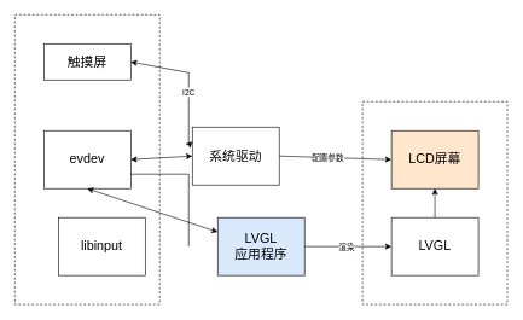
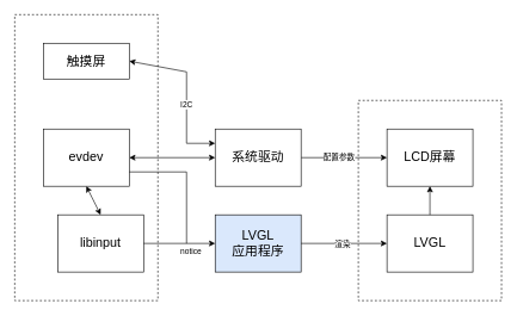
- <mxCell id="14" value="&lt;span style=&quot;font-size: 18px;&quot;&gt;系统驱动&lt;/span&gt;" style="rounded=0;whiteSpace=wrap;html=1;" vertex="1" parent="1"><mxGeometry x="265" y="175" width="120" height="80" as="geometry" /></mxCell>
+ <mxCell id="14" value="&lt;span style=&quot;font-size: 18px;&quot;&gt;系统驱动&lt;/span&gt;" style="rounded=0;whiteSpace=wrap;html=1;" vertex="1" parent="1"><mxGeometry x="300" y="180" width="120" height="80" as="geometry" /></mxCell>
- <mxCell id="5" value="&lt;span style=&quot;font-size: 18px;&quot;&gt;LCD屏幕&lt;/span&gt;" style="rounded=0;whiteSpace=wrap;html=1;fillColor=#ffe6cc;" vertex="1" parent="1"><mxGeometry x="540" y="180" width="120" height="80" as="geometry" /></mxCell>
+ <mxCell id="5" value="&lt;span style=&quot;font-size: 18px;&quot;&gt;LCD屏幕&lt;/span&gt;" style="rounded=0;whiteSpace=wrap;html=1;" vertex="1" parent="1"><mxGeometry x="540" y="180" width="120" height="80" as="geometry" /></mxCell>
- <mxCell id="10" value="" style="endArrow=classic;startArrow=classic;html=1;rounded=0;exitX=0.5;exitY=1;exitDx=0;exitDy=0;" edge="1" parent="1" source="7" target="4"><mxGeometry width="50" height="50" relative="1" as="geometry"><mxPoint x="260" y="280" as="sourcePoint" /><mxPoint x="310" y="230" as="targetPoint" /></mxGeometry></mxCell>
+ <mxCell id="10" value="" style="endArrow=classic;startArrow=classic;html=1;rounded=0;exitX=0.5;exitY=1;exitDx=0;exitDy=0;entryX=0.5;entryY=0;entryDx=0;entryDy=0;" edge="1" parent="1" source="7" target="8"><mxGeometry width="50" height="50" relative="1" as="geometry"><mxPoint x="260" y="280" as="sourcePoint" /><mxPoint x="310" y="230" as="targetPoint" /></mxGeometry></mxCell>
+ <mxCell id="18" value="" style="endArrow=classic;html=1;rounded=0;entryX=0;entryY=0.5;entryDx=0;entryDy=0;exitX=1;exitY=0.5;exitDx=0;exitDy=0;" edge="1" parent="1" source="8" target="4"><mxGeometry width="50" height="50" relative="1" as="geometry"><mxPoint x="180" y="260" as="sourcePoint" /><mxPoint x="230" y="210" as="targetPoint" /></mxGeometry></mxCell>
+ <mxCell id="19" value="notice" style="edgeLabel;html=1;align=center;verticalAlign=middle;resizable=0;points=[];" vertex="1" connectable="0" parent="18"><mxGeometry x="0.573" relative="1" as="geometry"><mxPoint x="-14" y="10" as="offset" /></mxGeometry></mxCell>
